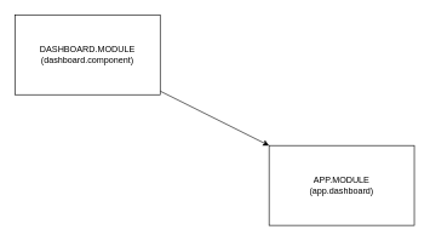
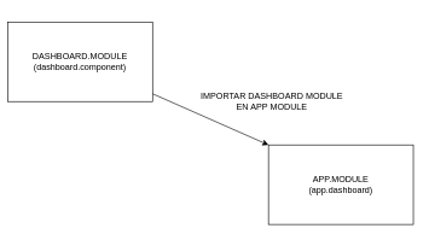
- <mxCell id="4" value="DASHBOARD.MODULE&lt;br&gt;(dashboard.component)" style="rounded=0;whiteSpace=wrap;html=1;" vertex="1" parent="1"><mxGeometry x="20" y="20" width="200" height="110" as="geometry" /></mxCell>
+ <mxCell id="4" value="DASHBOARD.MODULE&lt;br&gt;(dashboard.component)" style="rounded=0;whiteSpace=wrap;html=1;" vertex="1" parent="1"><mxGeometry x="10" y="30" width="200" height="110" as="geometry" /></mxCell>
+ <mxCell id="5" value="IMPORTAR DASHBOARD MODULE&lt;br&gt;EN APP MODULE" style="text;html=1;strokeColor=none;fillColor=none;align=center;verticalAlign=middle;whiteSpace=wrap;rounded=0;" vertex="1" parent="1"><mxGeometry x="270" y="120" width="210" height="40" as="geometry" /></mxCell>
